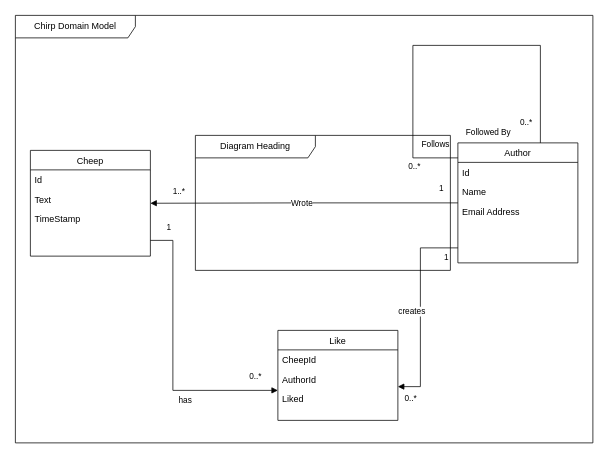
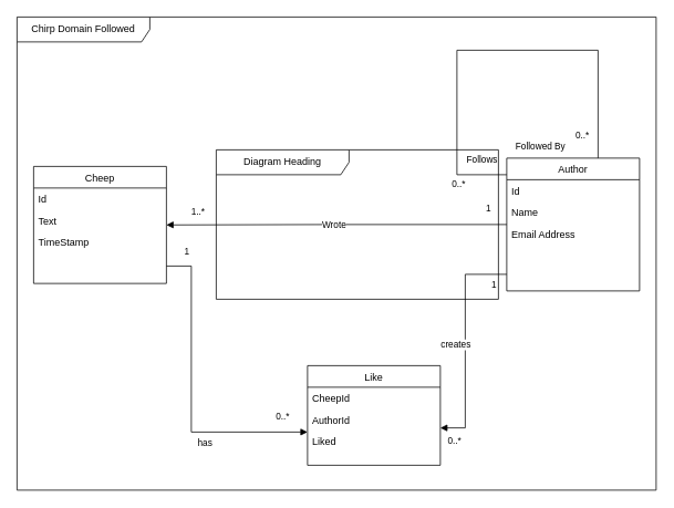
- <mxCell id="30" value="Chirp Domain Model" style="shape=umlFrame;whiteSpace=wrap;html=1;pointerEvents=0;recursiveResize=0;container=1;collapsible=0;width=160;" vertex="1" parent="1"><mxGeometry y="20" width="770" height="570" as="geometry" x="20" /></mxCell>
+ <mxCell id="30" value="Chirp Domain Followed" style="shape=umlFrame;whiteSpace=wrap;html=1;pointerEvents=0;recursiveResize=0;container=1;collapsible=0;width=160;" vertex="1" parent="1"><mxGeometry y="20" width="770" height="570" as="geometry" x="20" /></mxCell>
